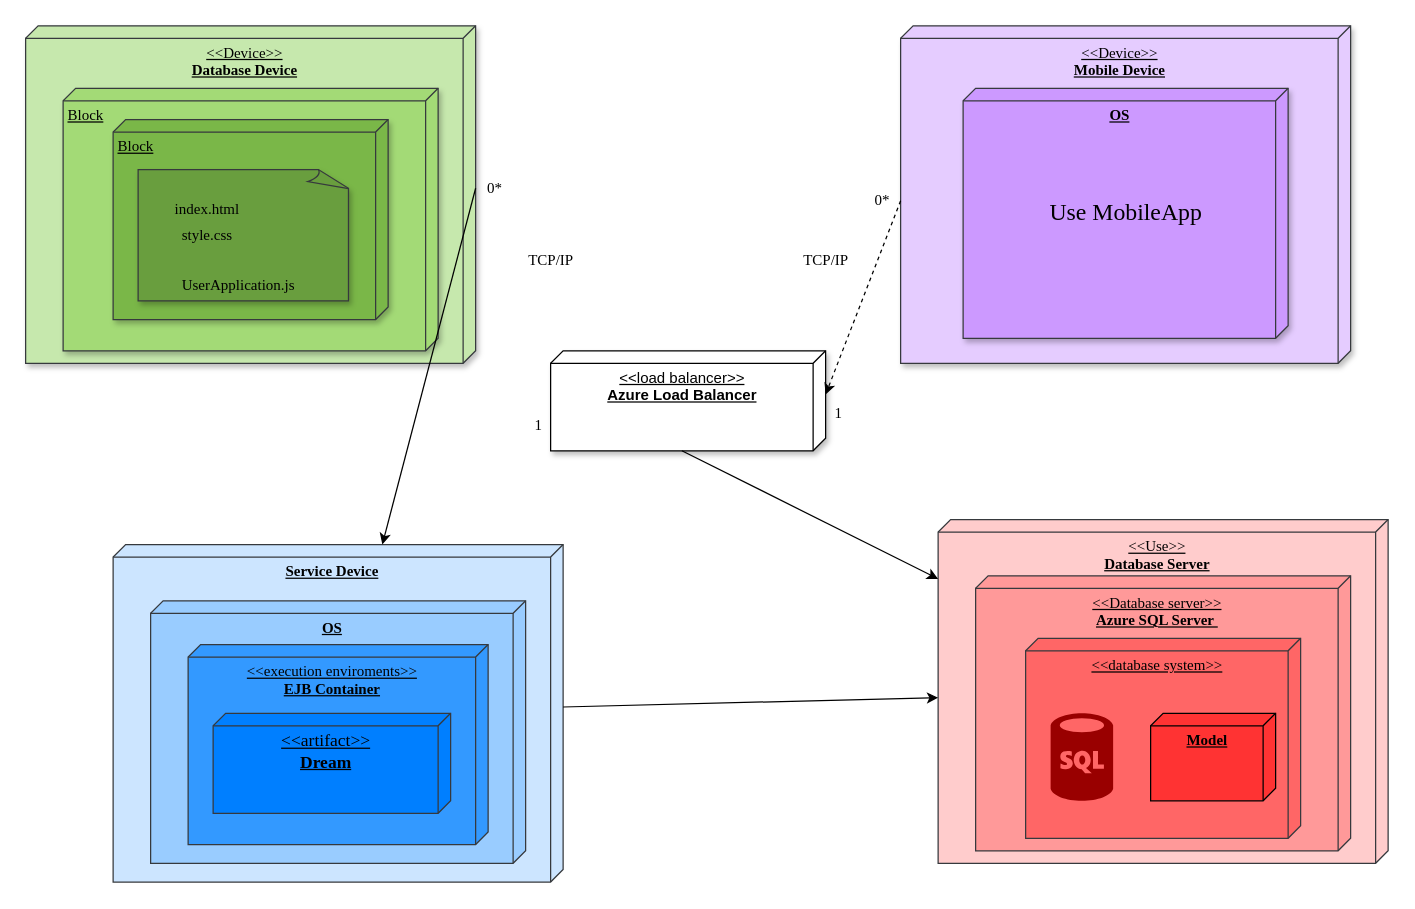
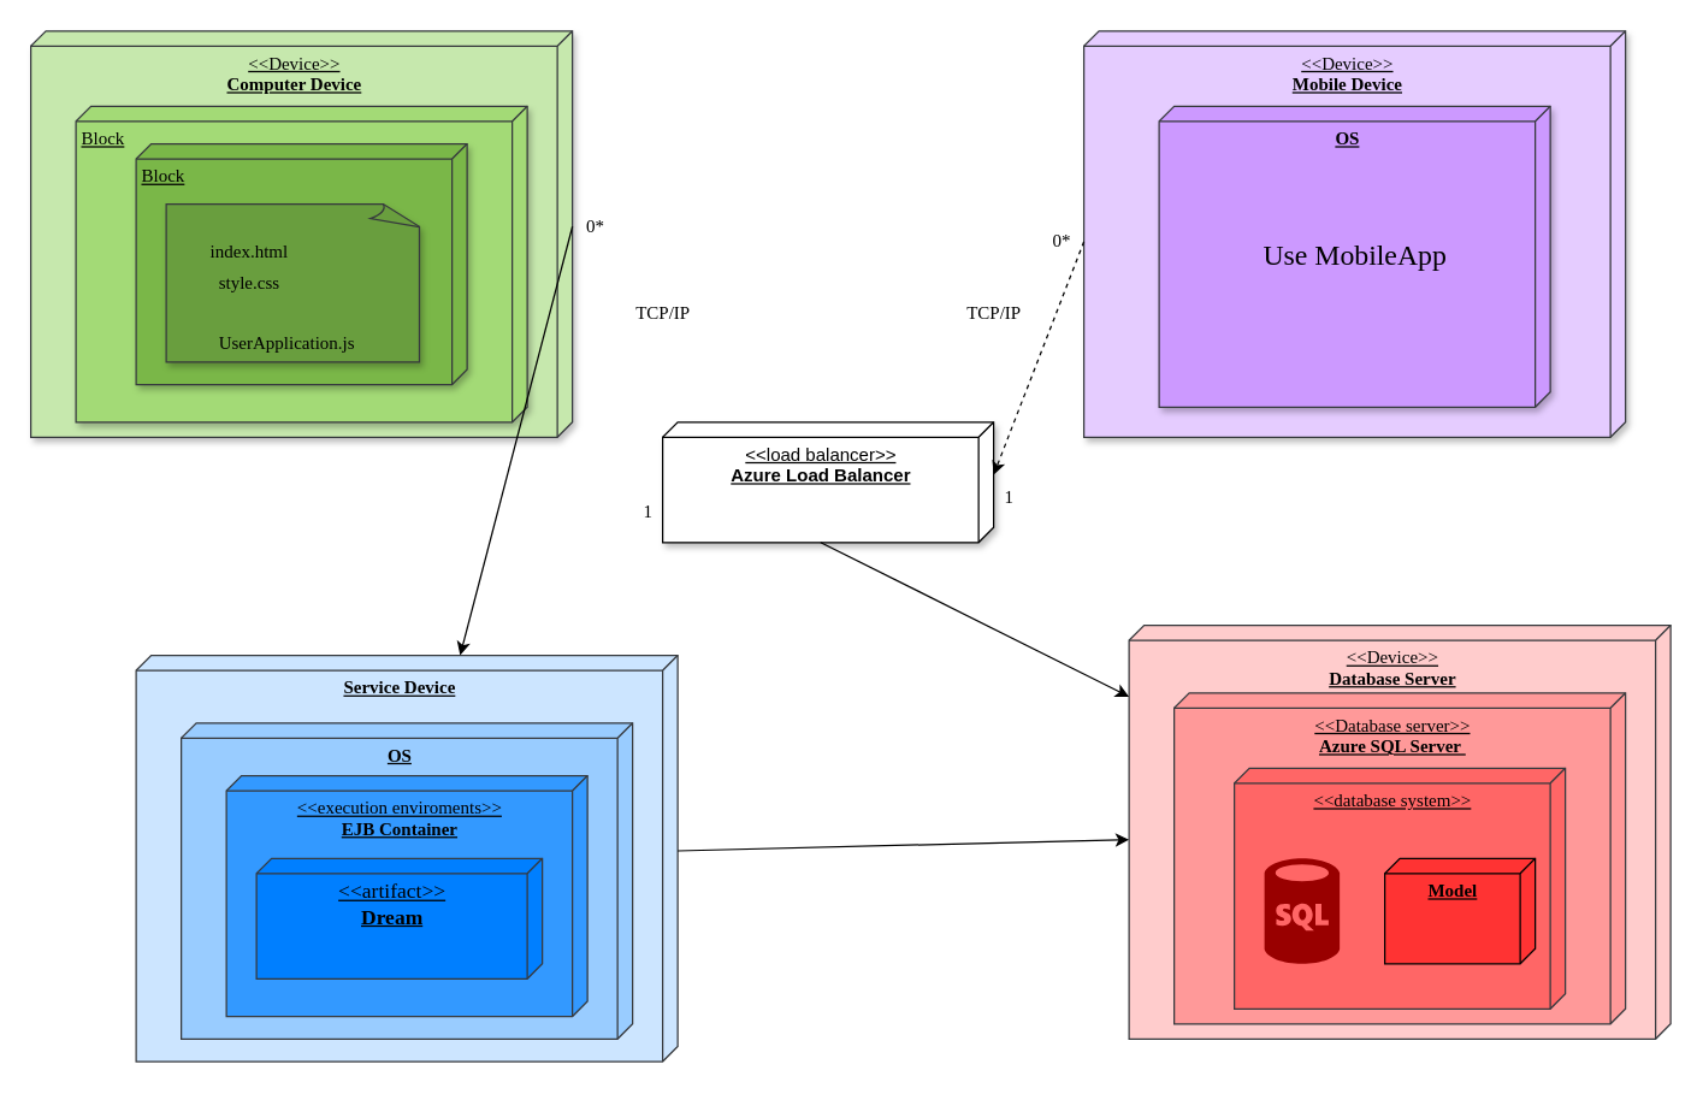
- <mxCell id="2" value="&amp;lt;&amp;lt;Device&amp;gt;&amp;gt;&lt;br&gt;&lt;b&gt;Database Device&lt;/b&gt;" style="verticalAlign=top;align=center;spacingTop=8;spacingLeft=2;spacingRight=12;shape=cube;size=10;direction=south;fontStyle=4;html=1;rounded=0;shadow=1;comic=0;labelBackgroundColor=none;strokeWidth=1;fontFamily=Verdana;fontSize=12;fillColor=#C6E8AD;strokeColor=#36393D;" parent="1" vertex="1"><mxGeometry x="20" y="20" width="360" height="270" as="geometry" /></mxCell>
+ <mxCell id="2" value="&amp;lt;&amp;lt;Device&amp;gt;&amp;gt;&lt;br&gt;&lt;b&gt;Computer Device&lt;/b&gt;" style="verticalAlign=top;align=center;spacingTop=8;spacingLeft=2;spacingRight=12;shape=cube;size=10;direction=south;fontStyle=4;html=1;rounded=0;shadow=1;comic=0;labelBackgroundColor=none;strokeWidth=1;fontFamily=Verdana;fontSize=12;fillColor=#C6E8AD;strokeColor=#36393D;" parent="1" vertex="1"><mxGeometry x="20" y="20" width="360" height="270" as="geometry" /></mxCell>
- <mxCell id="11" value="&amp;lt;&amp;lt;Use&amp;gt;&amp;gt;&lt;br&gt;&lt;b&gt;Database Server&lt;/b&gt;" style="verticalAlign=top;align=center;spacingTop=8;spacingLeft=2;spacingRight=12;shape=cube;size=10;direction=south;fontStyle=4;html=1;rounded=0;shadow=0;comic=0;labelBackgroundColor=none;strokeWidth=1;fontFamily=Verdana;fontSize=12;strokeColor=#36393D;fillColor=#FFCCCC;" parent="1" vertex="1"><mxGeometry x="750" y="415" width="360" height="275" as="geometry" /></mxCell>
+ <mxCell id="11" value="&amp;lt;&amp;lt;Device&amp;gt;&amp;gt;&lt;br&gt;&lt;b&gt;Database Server&lt;/b&gt;" style="verticalAlign=top;align=center;spacingTop=8;spacingLeft=2;spacingRight=12;shape=cube;size=10;direction=south;fontStyle=4;html=1;rounded=0;shadow=0;comic=0;labelBackgroundColor=none;strokeWidth=1;fontFamily=Verdana;fontSize=12;strokeColor=#36393D;fillColor=#FFCCCC;" parent="1" vertex="1"><mxGeometry x="750" y="415" width="360" height="275" as="geometry" /></mxCell>
